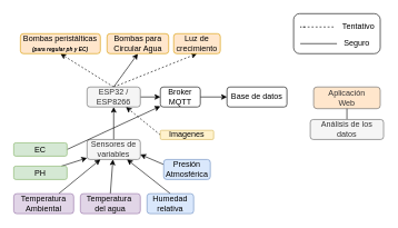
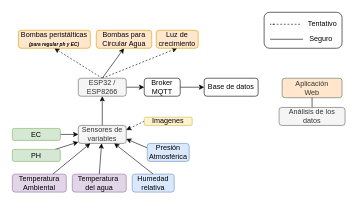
- <mxCell id="28" style="edgeStyle=none;rounded=0;orthogonalLoop=1;jettySize=auto;html=1;exitX=0;exitY=0.5;exitDx=0;exitDy=0;fontSize=12;startArrow=none;startFill=0;endArrow=classic;endFill=1;dashed=1;" edge="1" parent="1" source="29" target="22"><mxGeometry relative="1" as="geometry" /></mxCell>
+ <mxCell id="28" style="edgeStyle=none;rounded=0;orthogonalLoop=1;jettySize=auto;html=1;exitX=0;exitY=0.5;exitDx=0;exitDy=0;entryX=1;entryY=0.25;entryDx=0;entryDy=0;fontSize=12;startArrow=none;startFill=0;endArrow=classic;endFill=1;dashed=1;" edge="1" parent="1" source="29" target="4"><mxGeometry relative="1" as="geometry" /></mxCell>
- <mxCell id="11" style="edgeStyle=none;rounded=0;orthogonalLoop=1;jettySize=auto;html=1;exitX=1;exitY=0.5;exitDx=0;exitDy=0;" edge="1" parent="1" source="12" target="10"><mxGeometry relative="1" as="geometry" /></mxCell>
+ <mxCell id="11" style="edgeStyle=none;rounded=0;orthogonalLoop=1;jettySize=auto;html=1;exitX=1;exitY=0.5;exitDx=0;exitDy=0;entryX=0;entryY=0.5;entryDx=0;entryDy=0;" edge="1" parent="1" source="12" target="4"><mxGeometry relative="1" as="geometry" /></mxCell>
